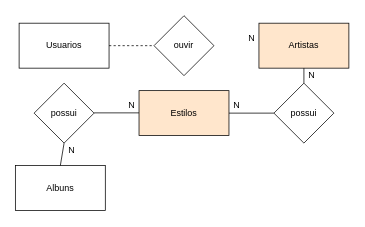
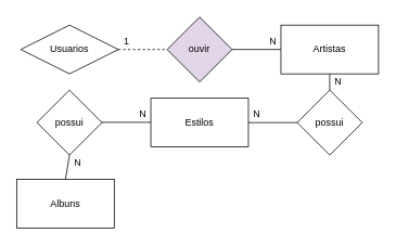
+ <mxCell id="7" value="1" style="text;html=1;align=center;verticalAlign=middle;resizable=0;points=[];autosize=1;" vertex="1" parent="1"><mxGeometry x="145" y="40" width="20" height="20" as="geometry" /></mxCell>
- <mxCell id="2" value="Usuarios" style="rounded=0;whiteSpace=wrap;html=1;" vertex="1" parent="1"><mxGeometry x="25" y="30" width="120" height="60" as="geometry" /></mxCell>
+ <mxCell id="2" value="Usuarios" style="rhombus;whiteSpace=wrap;html=1;" vertex="1" parent="1"><mxGeometry x="25" y="30" width="120" height="60" as="geometry" /></mxCell>
- <mxCell id="3" value="ouvir" style="rhombus;whiteSpace=wrap;html=1;" vertex="1" parent="1"><mxGeometry x="205" y="20" width="80" height="80" as="geometry" /></mxCell>
+ <mxCell id="3" value="ouvir" style="rhombus;whiteSpace=wrap;html=1;fillColor=#e1d5e7;" vertex="1" parent="1"><mxGeometry x="205" y="20" width="80" height="80" as="geometry" /></mxCell>
+ <mxCell id="6" value="" style="endArrow=none;html=1;exitX=1;exitY=0.5;exitDx=0;exitDy=0;entryX=0;entryY=0.5;entryDx=0;entryDy=0;" edge="1" parent="1" source="3" target="4"><mxGeometry width="50" height="50" relative="1" as="geometry"><mxPoint x="295" y="90" as="sourcePoint" /><mxPoint x="345" y="40" as="targetPoint" /></mxGeometry></mxCell>
- <mxCell id="4" value="Artistas" style="rounded=0;whiteSpace=wrap;html=1;fillColor=#ffe6cc;" vertex="1" parent="1"><mxGeometry x="345" y="30" width="120" height="60" as="geometry" /></mxCell>
+ <mxCell id="4" value="Artistas" style="rounded=0;whiteSpace=wrap;html=1;" vertex="1" parent="1"><mxGeometry x="345" y="30" width="120" height="60" as="geometry" /></mxCell>
- <mxCell id="13" value="Estilos" style="rounded=0;whiteSpace=wrap;html=1;fillColor=#ffe6cc;" vertex="1" parent="1"><mxGeometry x="185" y="120" width="120" height="60" as="geometry" /></mxCell>
+ <mxCell id="13" value="Estilos" style="rounded=0;whiteSpace=wrap;html=1;" vertex="1" parent="1"><mxGeometry x="185" y="120" width="120" height="60" as="geometry" /></mxCell>
